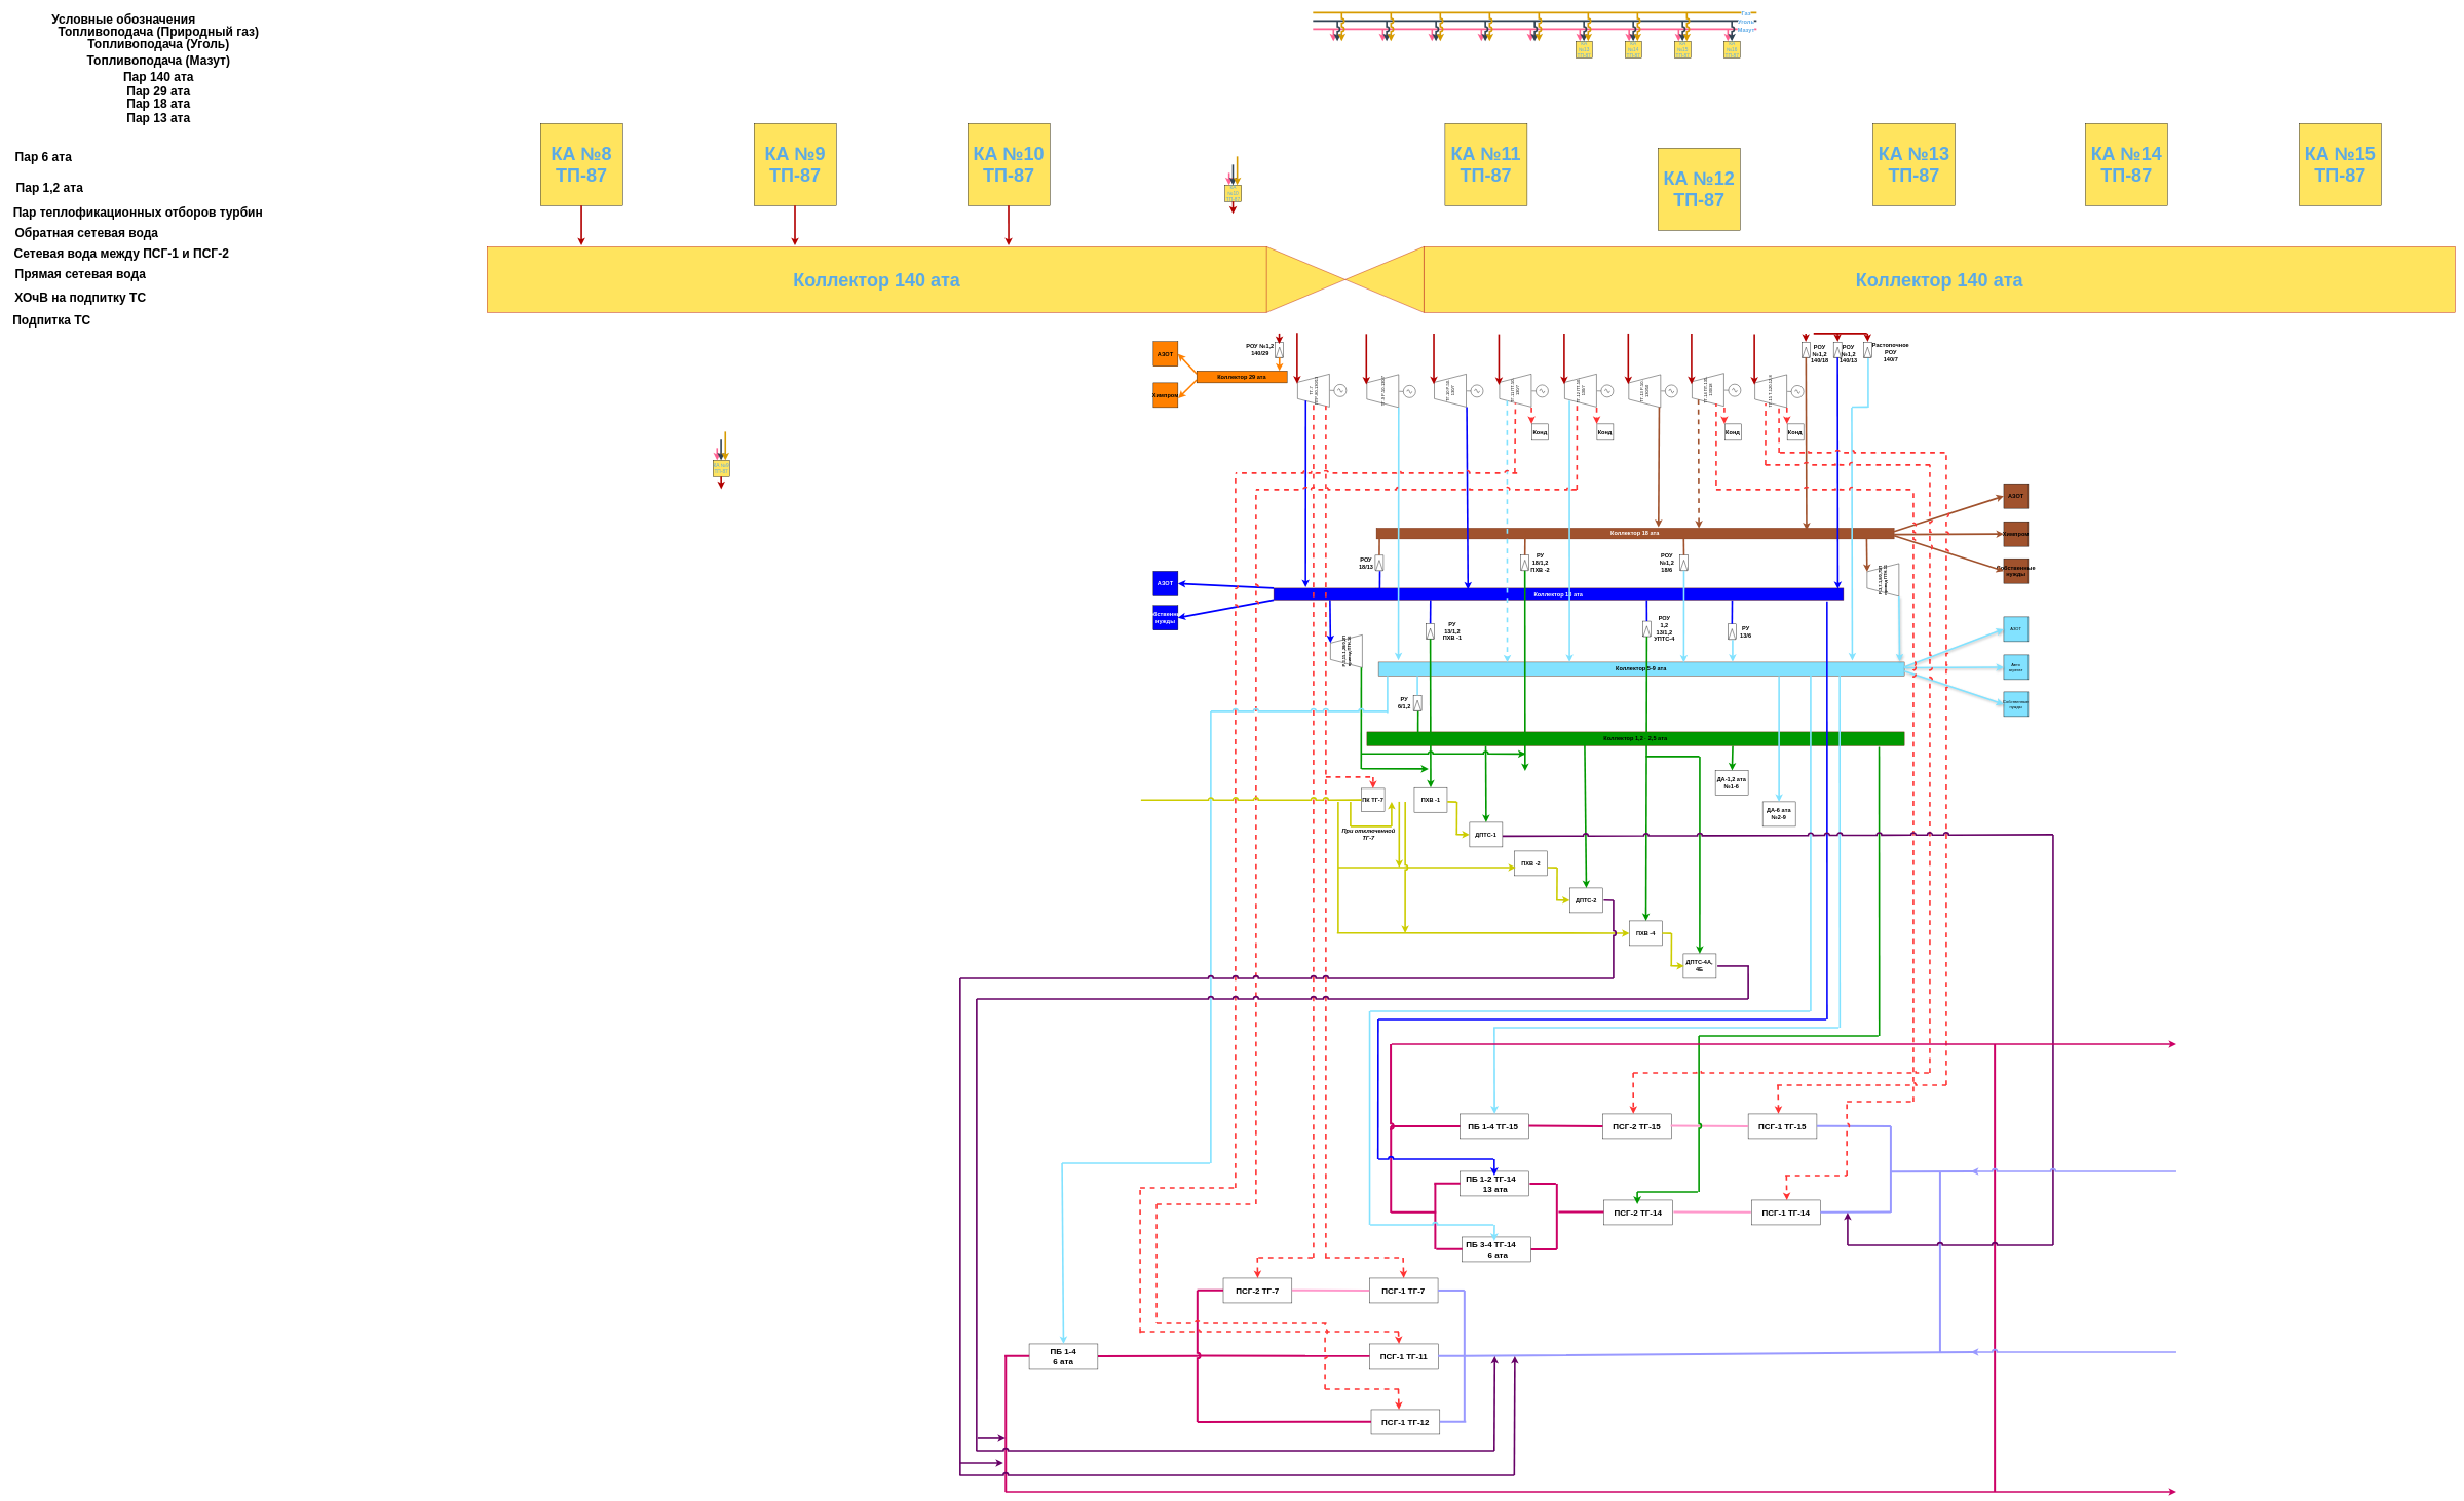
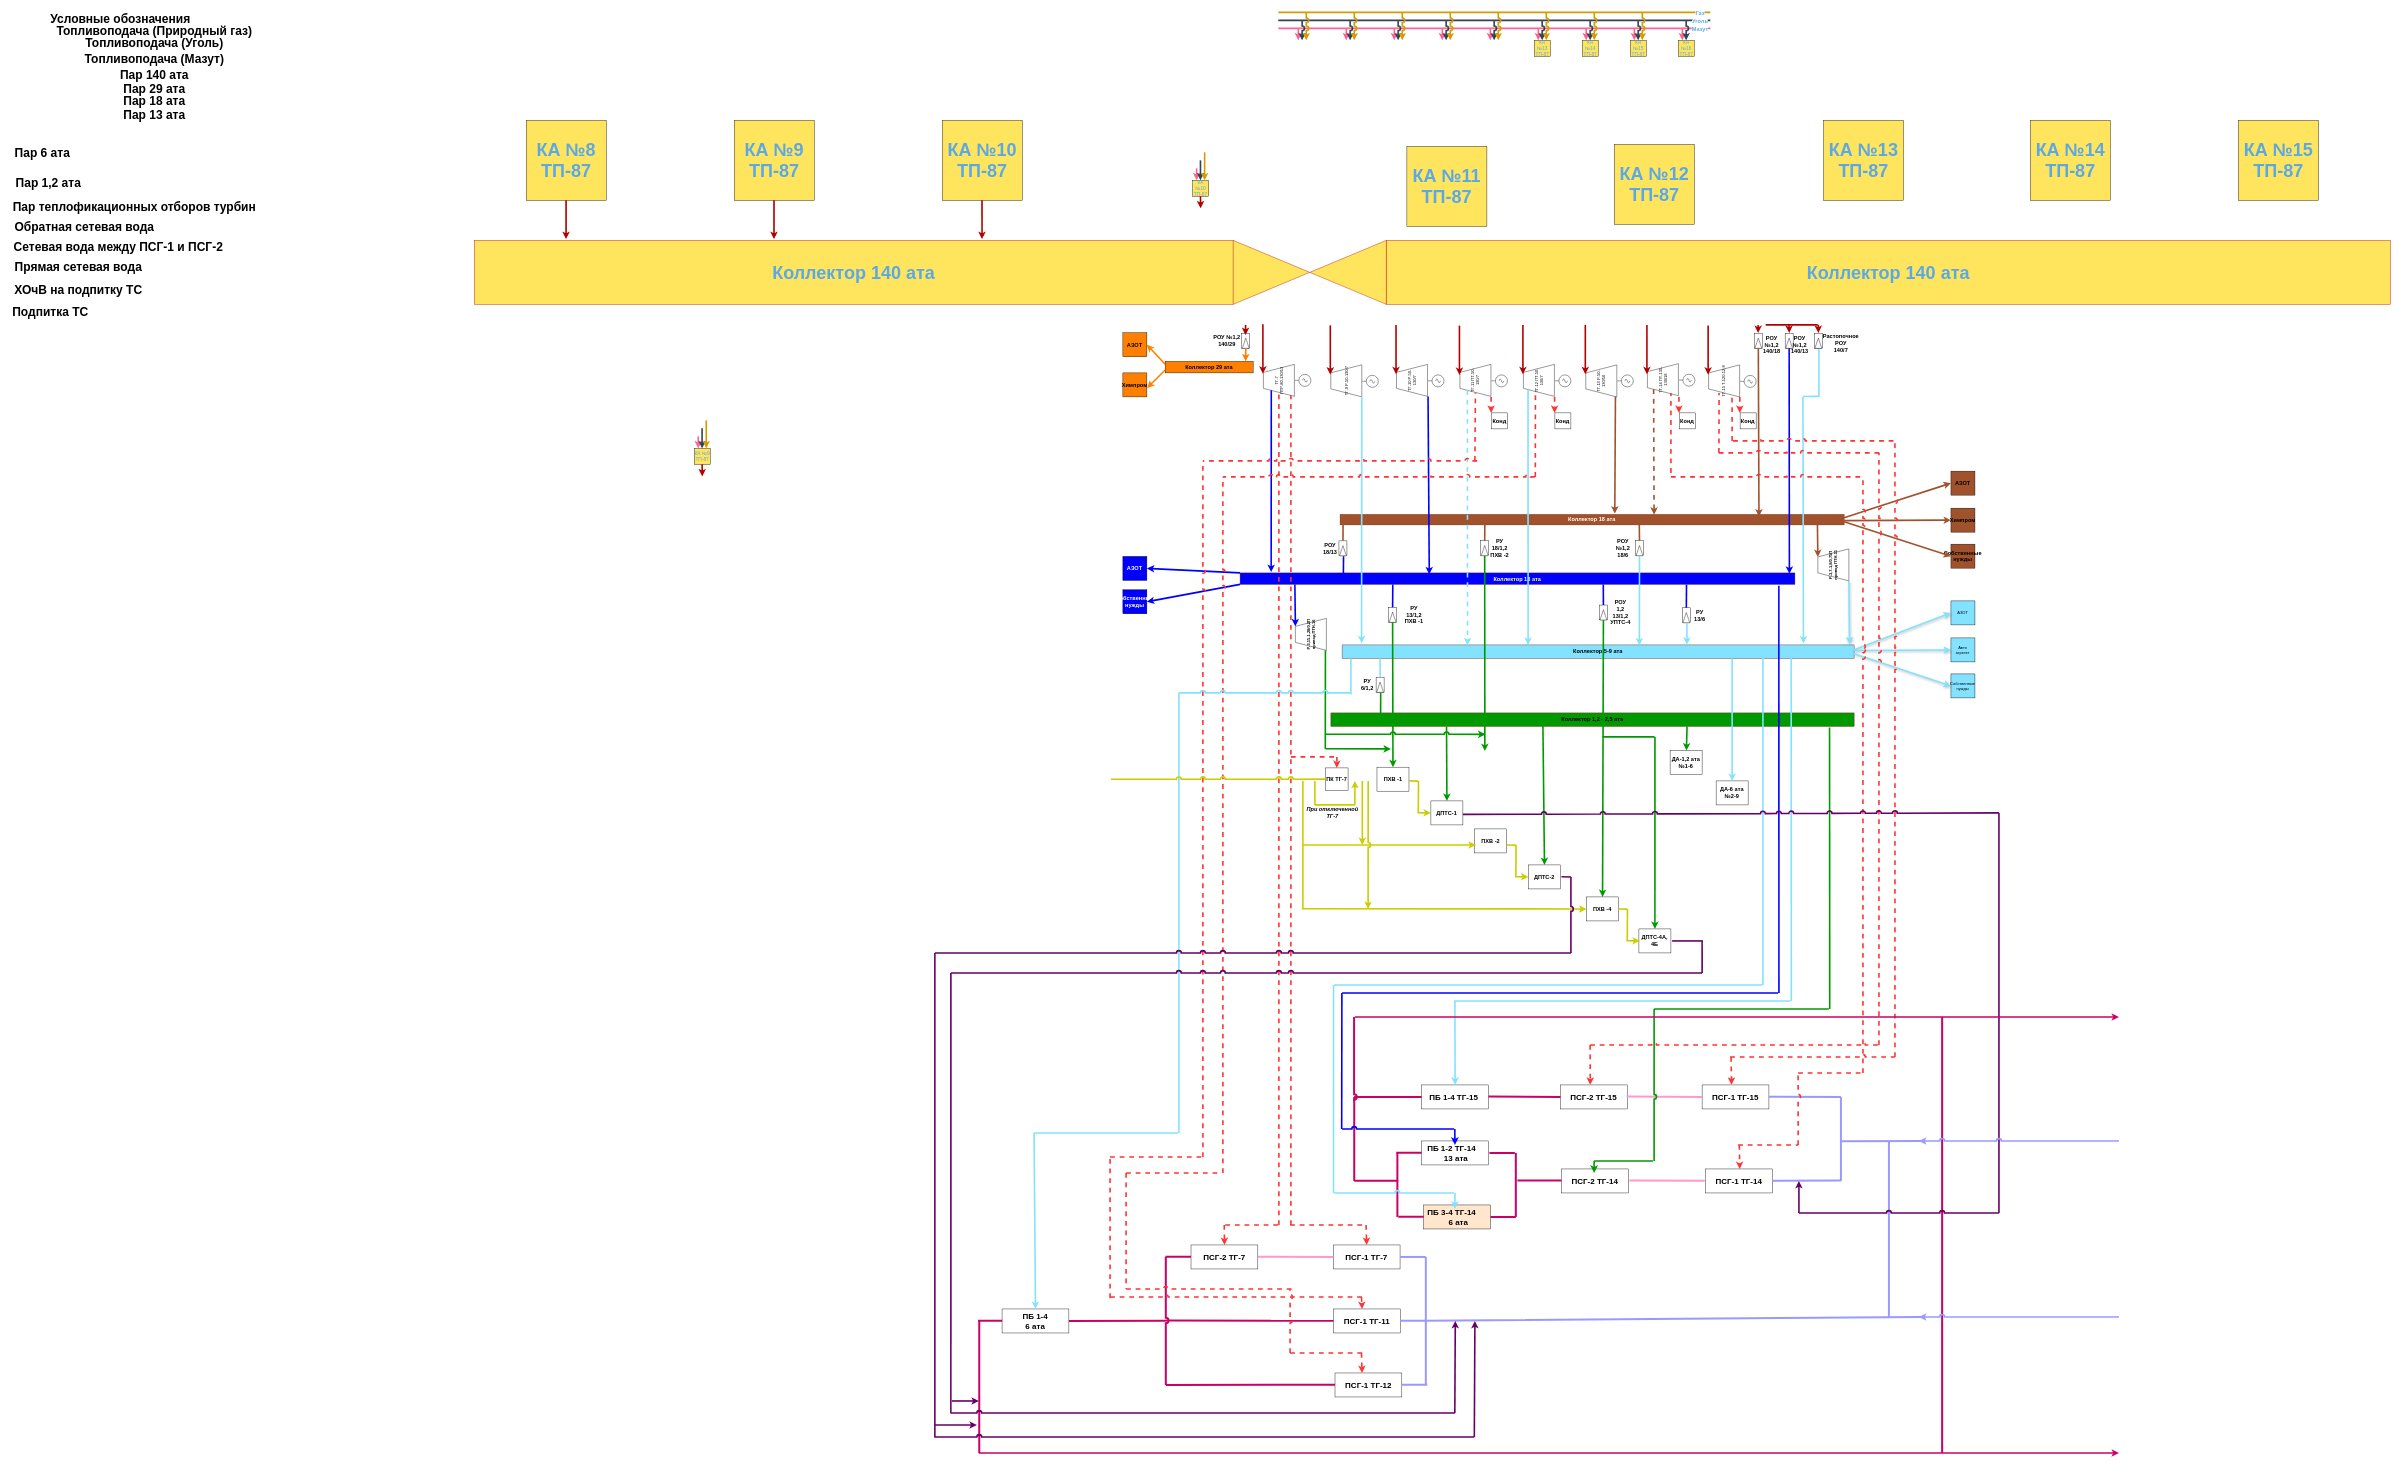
- <mxCell id="378" value="КА №11 ТП-87" style="whiteSpace=wrap;html=1;aspect=fixed;rounded=0;fillColor=#FFE45E;strokeColor=#000000;fontColor=#5AA9E6;fontSize=45;fontStyle=1" vertex="1" parent="1"><mxGeometry x="3516.45" y="300" width="200" height="200" as="geometry" /></mxCell>
+ <mxCell id="378" value="КА №11 ТП-87" style="whiteSpace=wrap;html=1;aspect=fixed;rounded=0;fillColor=#FFE45E;strokeColor=#000000;fontColor=#5AA9E6;fontSize=45;fontStyle=1" vertex="1" parent="1"><mxGeometry x="3516.45" y="365" width="200" height="200" as="geometry" /></mxCell>
- <mxCell id="209" value="ПБ 3-4 ТГ-14&amp;nbsp; &amp;nbsp; &amp;nbsp; &amp;nbsp;6 ата" style="rounded=0;whiteSpace=wrap;html=1;fillColor=#FFFFFF;fontSize=20;fontStyle=1" parent="1" vertex="1"><mxGeometry x="3558.55" y="3011.29" width="167.04" height="60" as="geometry" /></mxCell>
+ <mxCell id="209" value="ПБ 3-4 ТГ-14&amp;nbsp; &amp;nbsp; &amp;nbsp; &amp;nbsp;6 ата" style="rounded=0;whiteSpace=wrap;html=1;fillColor=#ffe6cc;fontSize=20;fontStyle=1;" parent="1" vertex="1"><mxGeometry x="3558.55" y="3011.29" width="167.04" height="60" as="geometry" /></mxCell>
